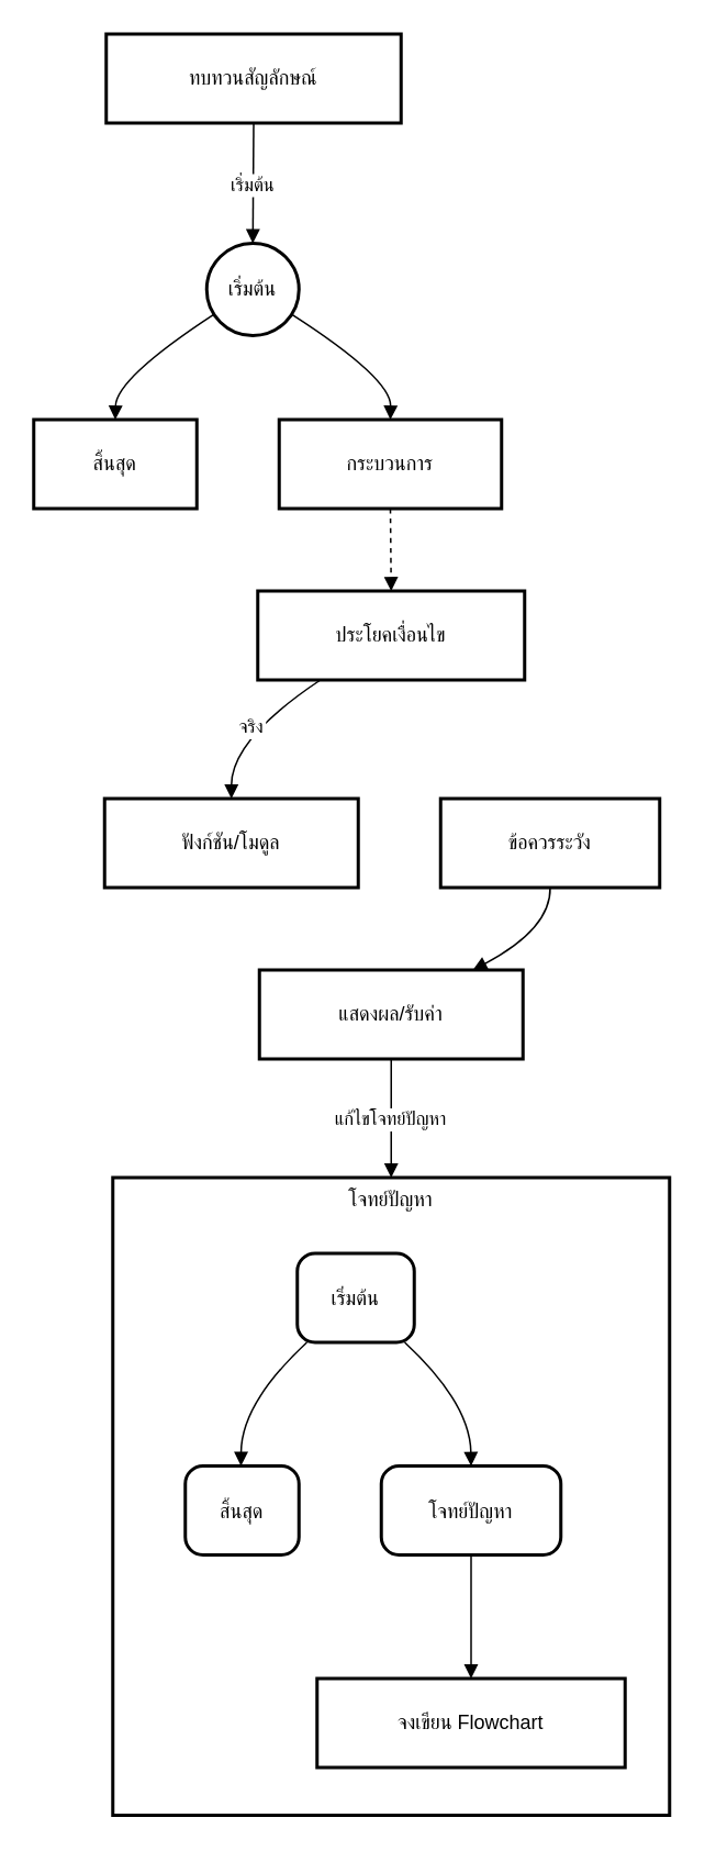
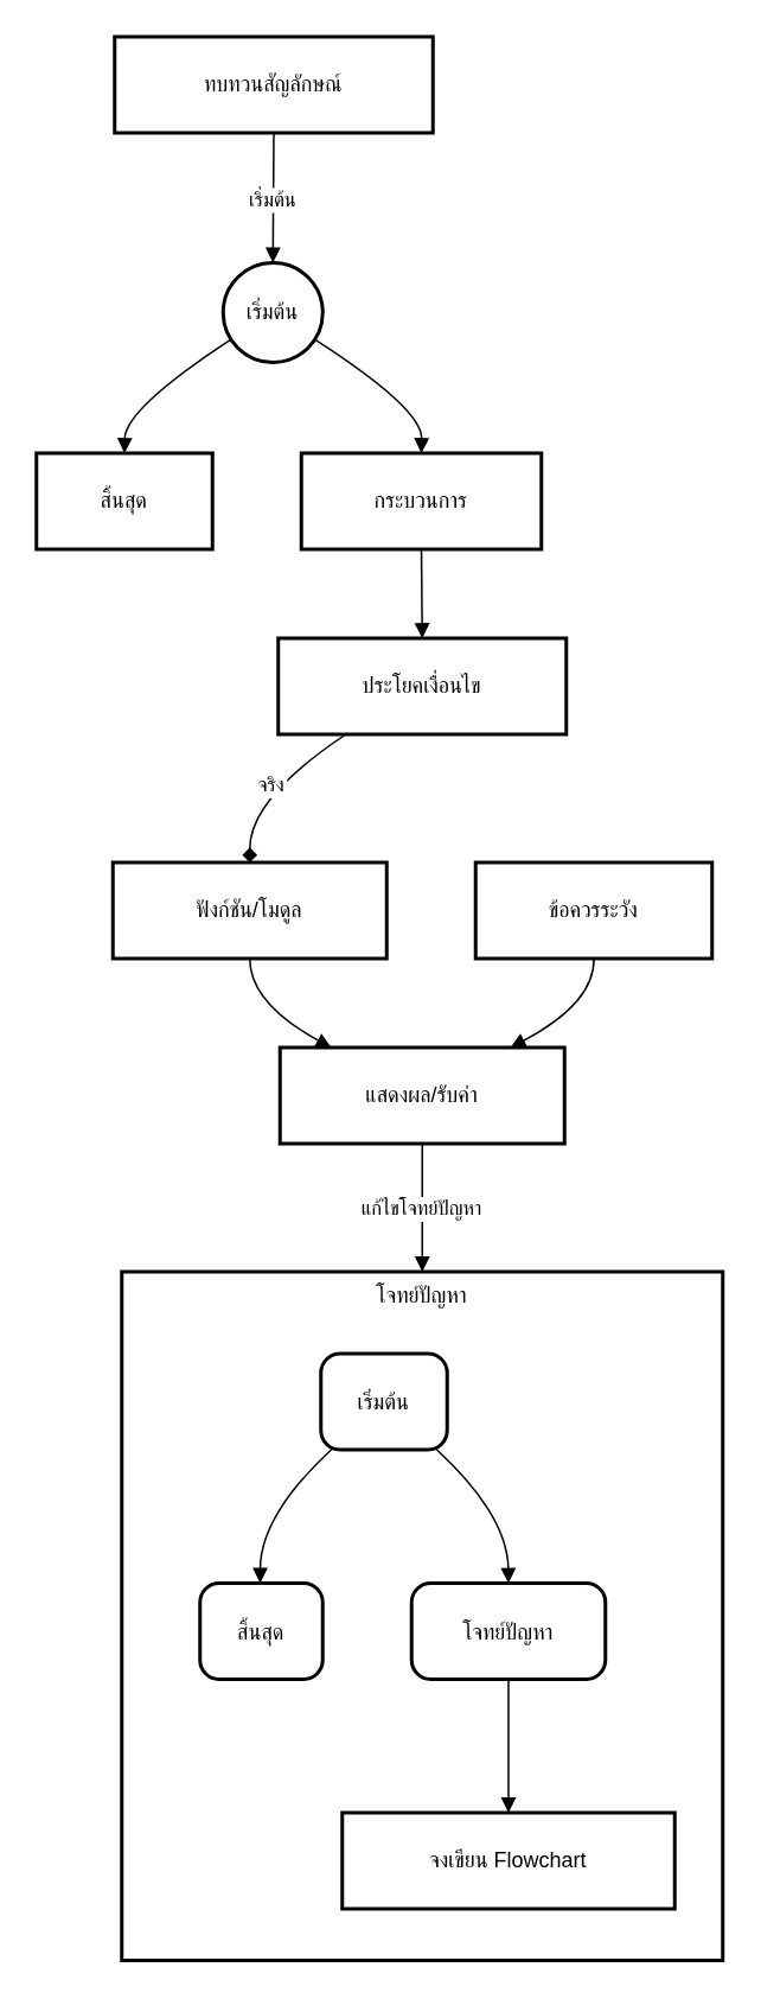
- <mxCell id="21" value="" style="curved=1;startArrow=none;endArrow=block;exitX=0.5;exitY=0.99;entryX=0.5;entryY=-0.01;dashed=1;" parent="1" source="13" target="14" edge="1"><mxGeometry relative="1" as="geometry"><Array as="points" /></mxGeometry></mxCell>
+ <mxCell id="21" value="" style="curved=1;startArrow=none;endArrow=block;exitX=0.5;exitY=0.99;entryX=0.5;entryY=-0.01;" parent="1" source="13" target="14" edge="1"><mxGeometry relative="1" as="geometry"><Array as="points" /></mxGeometry></mxCell>
- <mxCell id="22" value="จริง" style="curved=1;startArrow=none;endArrow=block;exitX=0.24;exitY=0.99;entryX=0.5;entryY=0;" parent="1" source="14" target="15" edge="1"><mxGeometry relative="1" as="geometry"><Array as="points"><mxPoint x="140" y="448" /></Array></mxGeometry></mxCell>
+ <mxCell id="22" value="จริง" style="curved=1;startArrow=none;endArrow=diamond;exitX=0.24;exitY=0.99;entryX=0.5;entryY=0;" parent="1" source="14" target="15" edge="1"><mxGeometry relative="1" as="geometry"><Array as="points"><mxPoint x="140" y="448" /></Array></mxGeometry></mxCell>
+ <mxCell id="23" value="" style="curved=1;startArrow=none;endArrow=block;exitX=0.5;exitY=1;entryX=0.18;entryY=0;" parent="1" source="15" target="17" edge="1"><mxGeometry relative="1" as="geometry"><Array as="points"><mxPoint x="140" y="563" /></Array></mxGeometry></mxCell>
